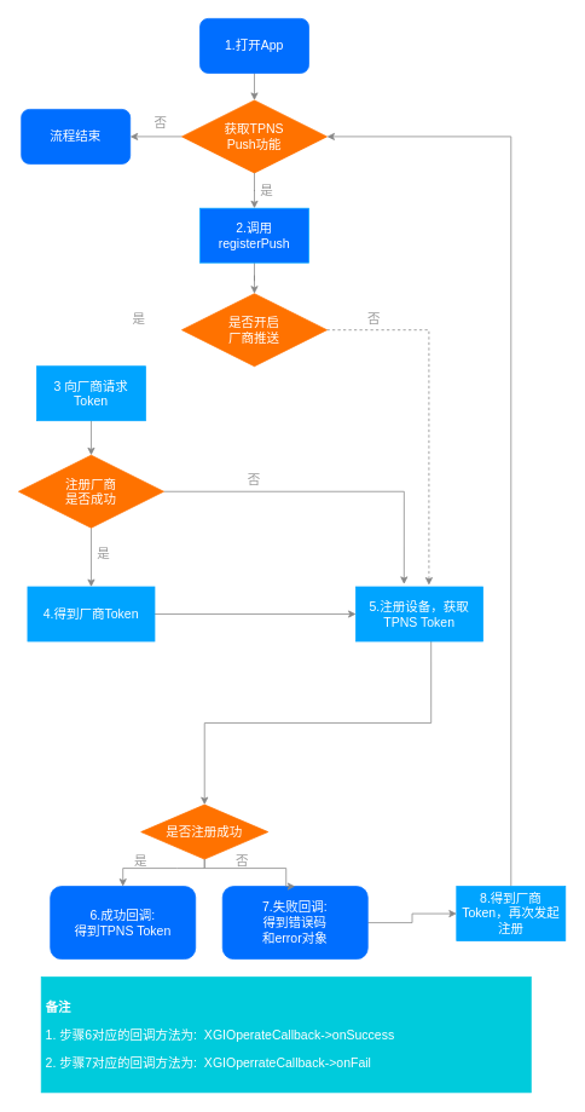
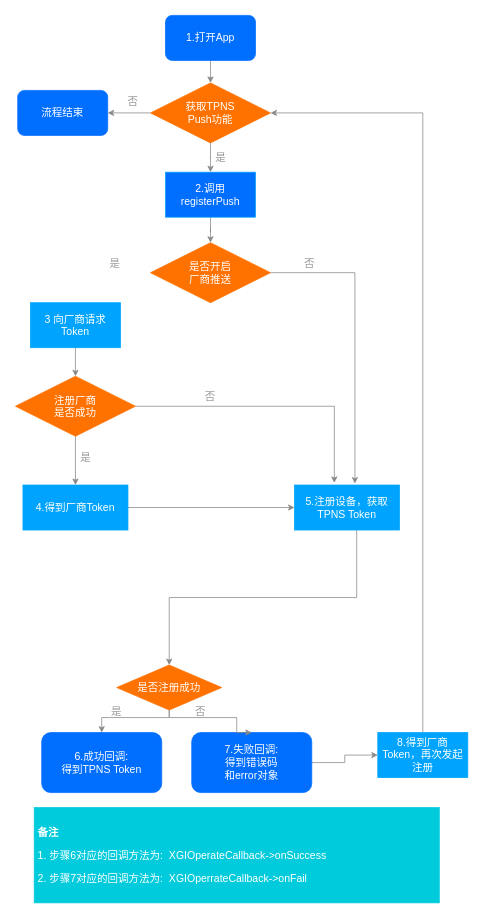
- <mxCell id="10" style="edgeStyle=orthogonalEdgeStyle;rounded=0;orthogonalLoop=1;jettySize=auto;html=1;exitX=1;exitY=0.5;exitDx=0;exitDy=0;entryX=0.575;entryY=-0.033;entryDx=0;entryDy=0;entryPerimeter=0;fontSize=14;strokeColor=#878787;dashed=1;" parent="1" source="11" target="33" edge="1"><mxGeometry relative="1" as="geometry" /></mxCell>
+ <mxCell id="10" style="edgeStyle=orthogonalEdgeStyle;rounded=0;orthogonalLoop=1;jettySize=auto;html=1;exitX=1;exitY=0.5;exitDx=0;exitDy=0;entryX=0.575;entryY=-0.033;entryDx=0;entryDy=0;entryPerimeter=0;fontSize=14;strokeColor=#878787;" parent="1" source="11" target="33" edge="1"><mxGeometry relative="1" as="geometry" /></mxCell>
- <mxCell id="20" value="&lt;font style=&quot;font-size: 14px&quot;&gt;7.失败回调: &lt;br style=&quot;font-size: 14px&quot;&gt;得到错误码&lt;br&gt;和error对象&lt;/font&gt;" style="rounded=1;whiteSpace=wrap;html=1;fontSize=14;fillColor=#006EFF;strokeColor=#006EFF;fontColor=#FFFFFF;" parent="1" vertex="1"><mxGeometry x="245" y="976" width="160" height="80" as="geometry" /></mxCell>
+ <mxCell id="20" value="&lt;font style=&quot;font-size: 14px&quot;&gt;7.失败回调: &lt;br style=&quot;font-size: 14px&quot;&gt;得到错误码&lt;br&gt;和error对象&lt;/font&gt;" style="rounded=1;whiteSpace=wrap;html=1;fontSize=14;fillColor=#006EFF;strokeColor=#006EFF;fontColor=#FFFFFF;" parent="1" vertex="1"><mxGeometry x="255" y="976" width="160" height="80" as="geometry" /></mxCell>
